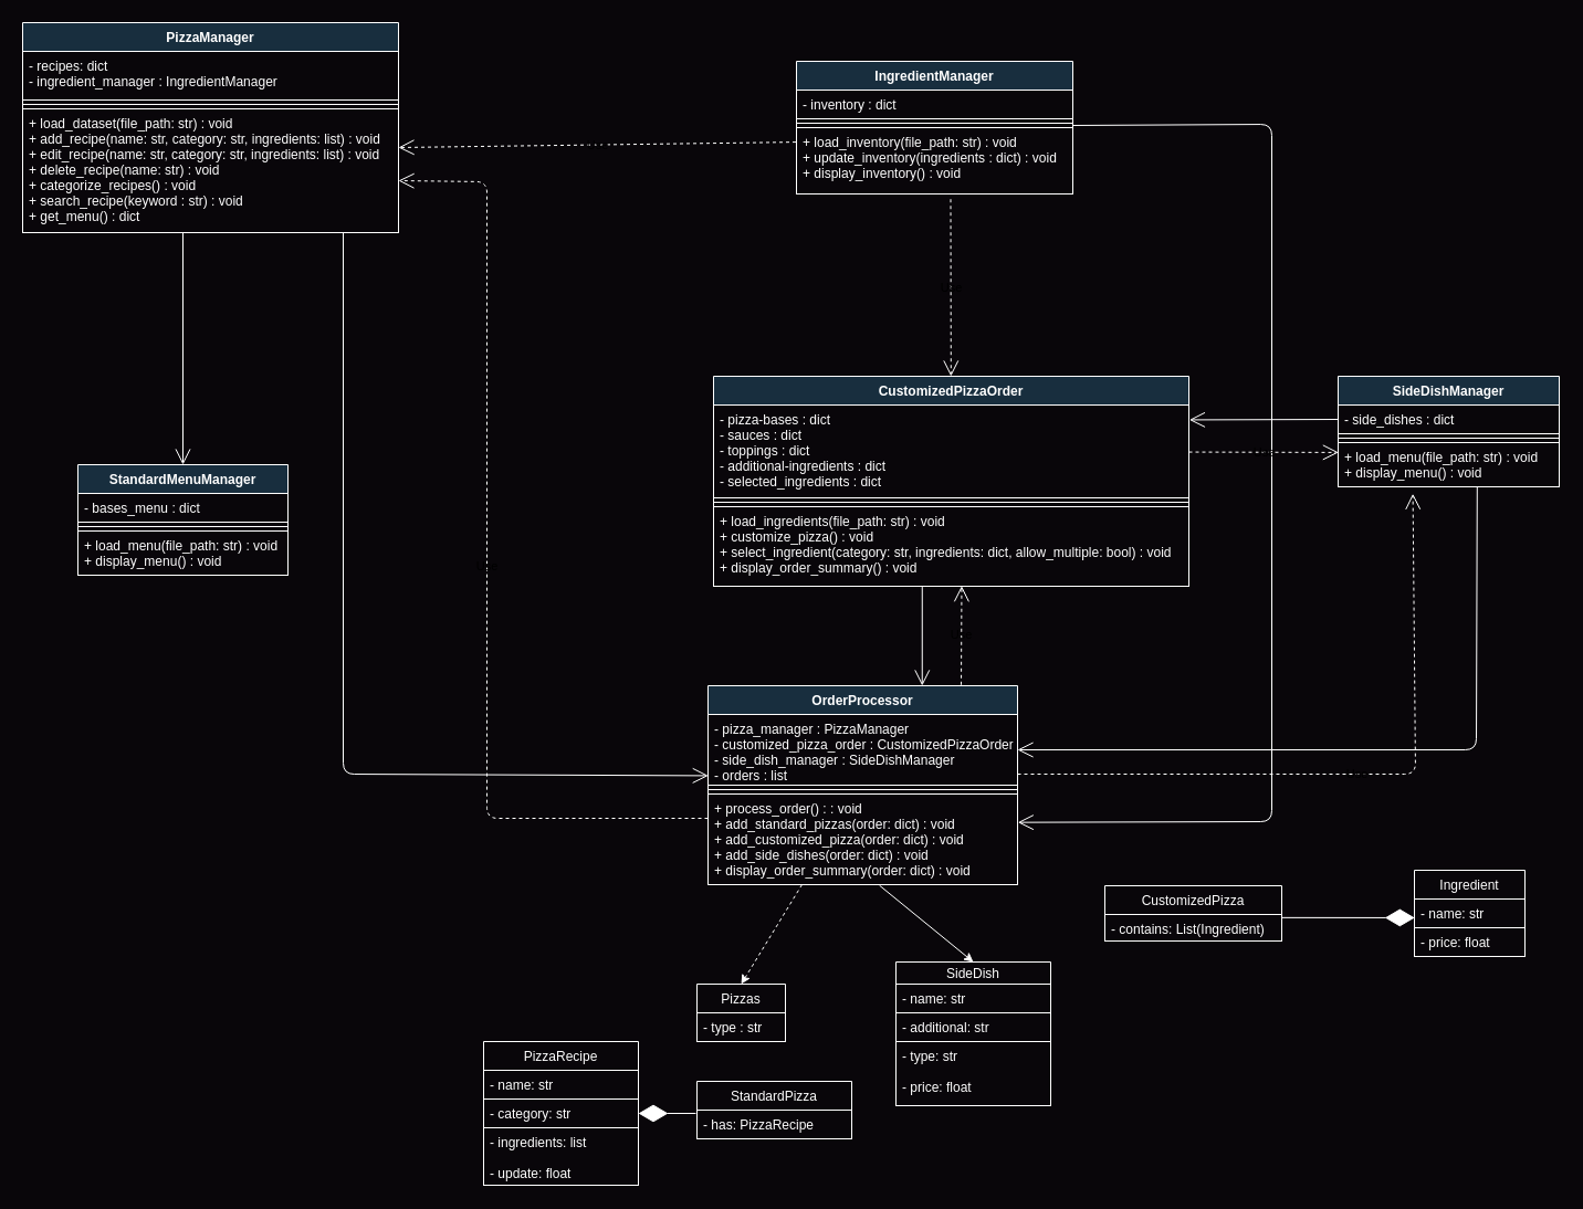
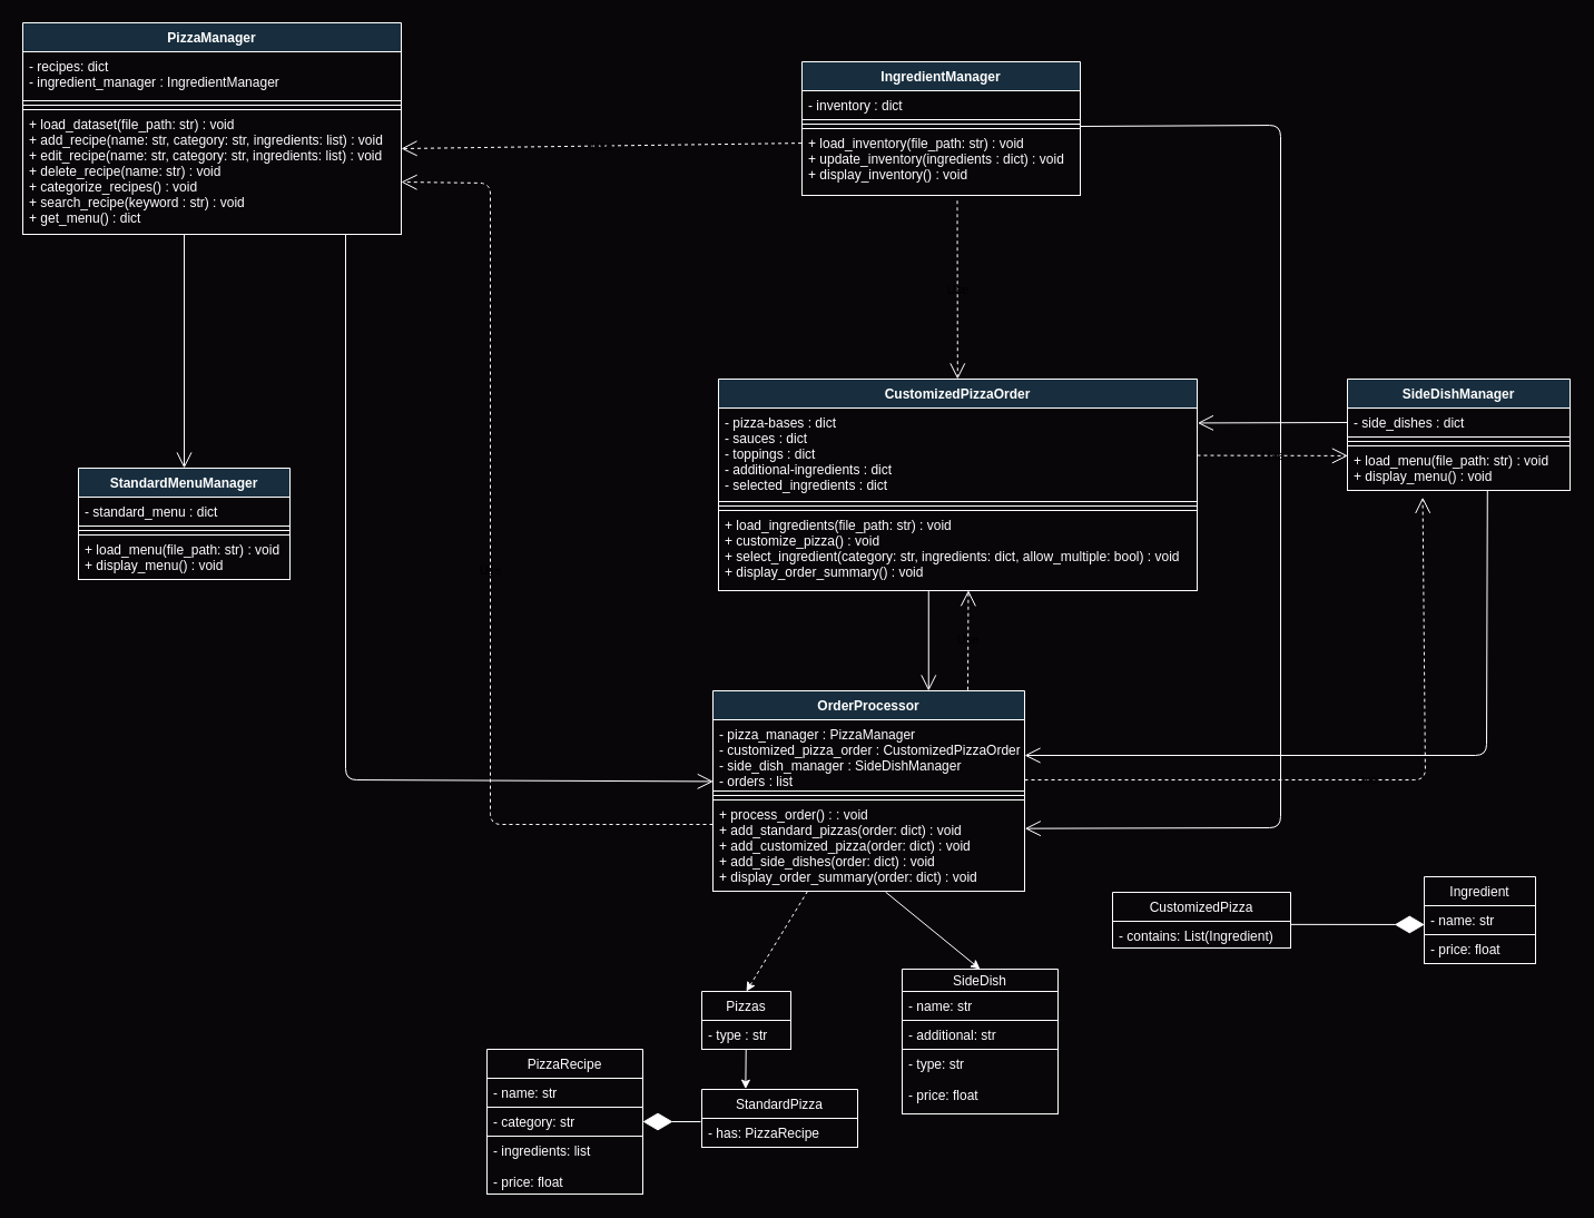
- <mxCell id="24" value="- bases_menu : dict" style="text;strokeColor=#ffffff;fillColor=none;align=left;verticalAlign=top;spacingLeft=4;spacingRight=4;overflow=hidden;rotatable=0;points=[[0,0.5],[1,0.5]];portConstraint=eastwest;labelBackgroundColor=none;fontColor=#FFFFFF;" parent="23" vertex="1"><mxGeometry y="26" width="190" height="26" as="geometry" /></mxCell>
+ <mxCell id="24" value="- standard_menu : dict" style="text;strokeColor=#ffffff;fillColor=none;align=left;verticalAlign=top;spacingLeft=4;spacingRight=4;overflow=hidden;rotatable=0;points=[[0,0.5],[1,0.5]];portConstraint=eastwest;labelBackgroundColor=none;fontColor=#FFFFFF;" parent="23" vertex="1"><mxGeometry y="26" width="190" height="26" as="geometry" /></mxCell>
+ <mxCell id="27" style="edgeStyle=none;html=1;entryX=0.281;entryY=-0.007;entryDx=0;entryDy=0;entryPerimeter=0;labelBackgroundColor=none;strokeColor=#ffffff;fontColor=default;" parent="1" source="28" target="39" edge="1"><mxGeometry relative="1" as="geometry" /></mxCell>
- <mxCell id="44" value="- ingredients: list&#10;&#10;- update: float" style="text;strokeColor=#ffffff;fillColor=none;align=left;verticalAlign=top;spacingLeft=4;spacingRight=4;overflow=hidden;rotatable=0;points=[[0,0.5],[1,0.5]];portConstraint=eastwest;labelBackgroundColor=none;fontColor=#FFFFFF;" parent="41" vertex="1"><mxGeometry y="78" width="140" height="52" as="geometry" /></mxCell>
+ <mxCell id="44" value="- ingredients: list&#10;&#10;- price: float" style="text;strokeColor=#ffffff;fillColor=none;align=left;verticalAlign=top;spacingLeft=4;spacingRight=4;overflow=hidden;rotatable=0;points=[[0,0.5],[1,0.5]];portConstraint=eastwest;labelBackgroundColor=none;fontColor=#FFFFFF;" parent="41" vertex="1"><mxGeometry y="78" width="140" height="52" as="geometry" /></mxCell>
